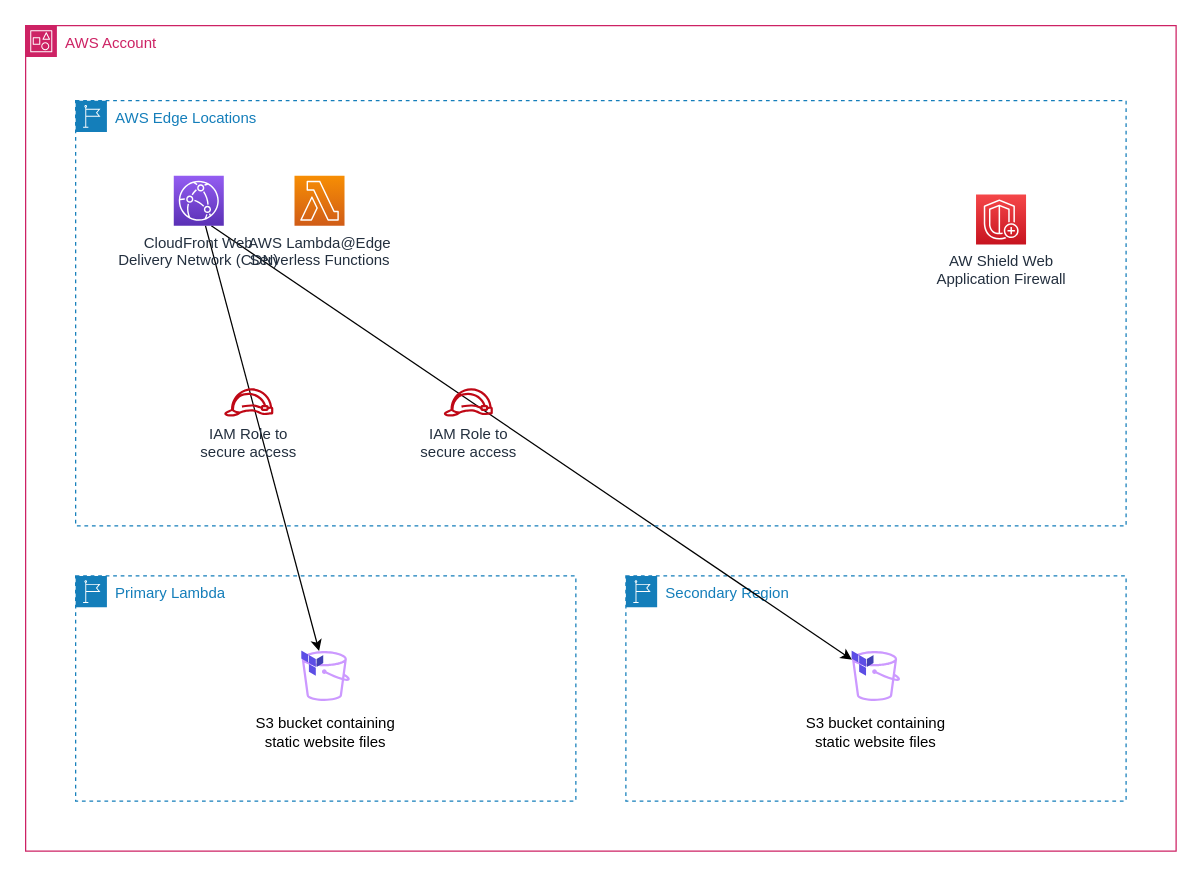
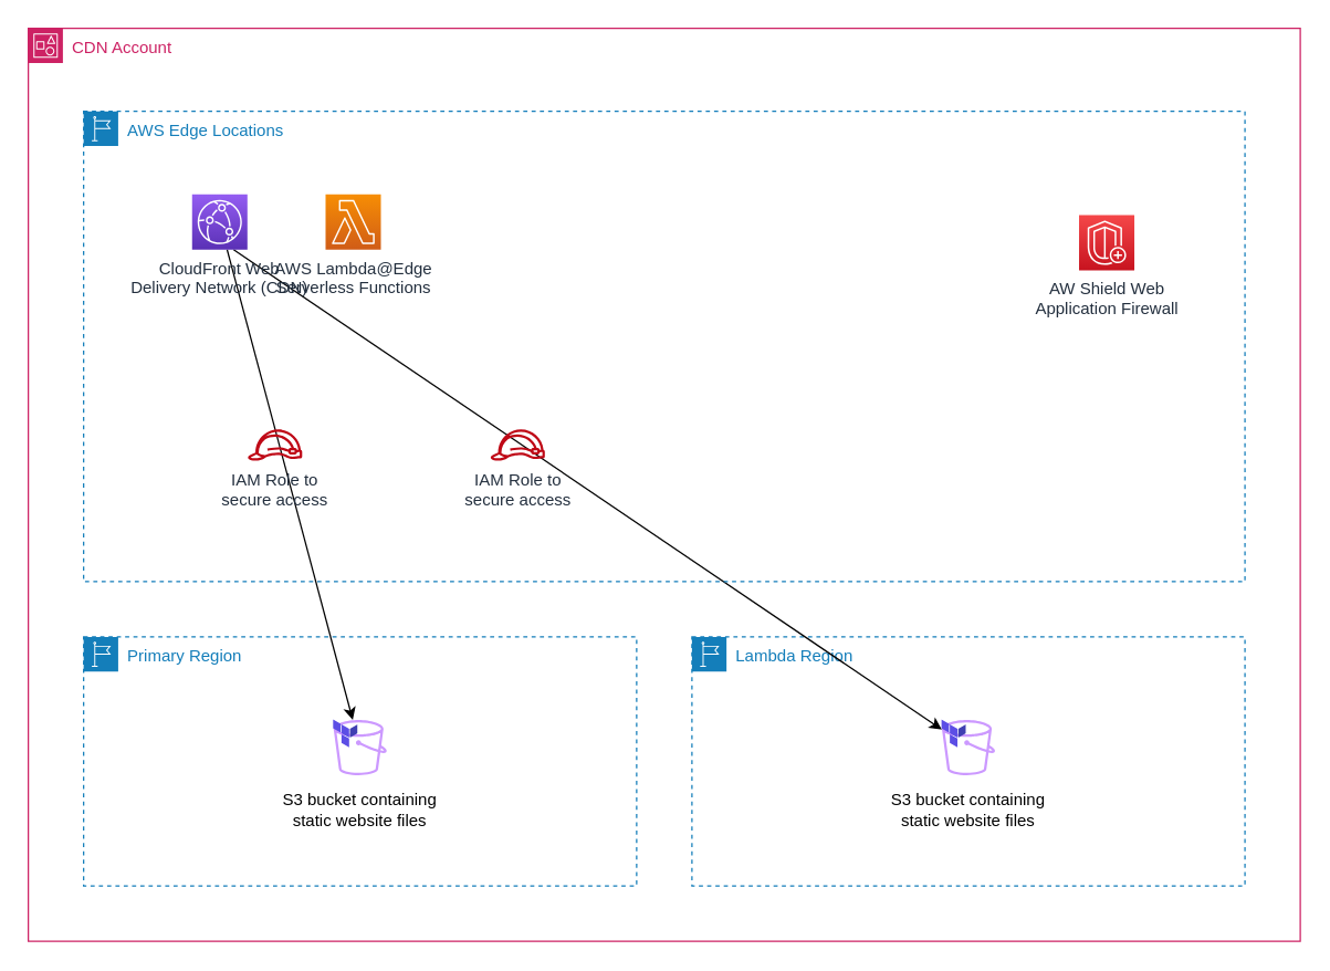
- <mxCell id="2" value="AWS Account" style="points=[[0,0],[0.25,0],[0.5,0],[0.75,0],[1,0],[1,0.25],[1,0.5],[1,0.75],[1,1],[0.75,1],[0.5,1],[0.25,1],[0,1],[0,0.75],[0,0.5],[0,0.25]];outlineConnect=0;gradientColor=none;html=1;whiteSpace=wrap;fontSize=12;fontStyle=0;container=1;pointerEvents=0;collapsible=0;recursiveResize=0;shape=mxgraph.aws4.group;grIcon=mxgraph.aws4.group_account;strokeColor=#CD2264;fillColor=none;verticalAlign=top;align=left;spacingLeft=30;fontColor=#CD2264;dashed=0;" vertex="1" parent="1"><mxGeometry x="20" y="20" width="920" height="660" as="geometry" /></mxCell>
+ <mxCell id="2" value="CDN Account" style="points=[[0,0],[0.25,0],[0.5,0],[0.75,0],[1,0],[1,0.25],[1,0.5],[1,0.75],[1,1],[0.75,1],[0.5,1],[0.25,1],[0,1],[0,0.75],[0,0.5],[0,0.25]];outlineConnect=0;gradientColor=none;html=1;whiteSpace=wrap;fontSize=12;fontStyle=0;container=1;pointerEvents=0;collapsible=0;recursiveResize=0;shape=mxgraph.aws4.group;grIcon=mxgraph.aws4.group_account;strokeColor=#CD2264;fillColor=none;verticalAlign=top;align=left;spacingLeft=30;fontColor=#CD2264;dashed=0;" vertex="1" parent="1"><mxGeometry x="20" y="20" width="920" height="660" as="geometry" /></mxCell>
- <mxCell id="4" value="Primary Lambda" style="points=[[0,0],[0.25,0],[0.5,0],[0.75,0],[1,0],[1,0.25],[1,0.5],[1,0.75],[1,1],[0.75,1],[0.5,1],[0.25,1],[0,1],[0,0.75],[0,0.5],[0,0.25]];outlineConnect=0;gradientColor=none;html=1;whiteSpace=wrap;fontSize=12;fontStyle=0;container=1;pointerEvents=0;collapsible=0;recursiveResize=0;shape=mxgraph.aws4.group;grIcon=mxgraph.aws4.group_region;strokeColor=#147EBA;fillColor=none;verticalAlign=top;align=left;spacingLeft=30;fontColor=#147EBA;dashed=1;" vertex="1" parent="2"><mxGeometry x="40" y="440" width="400" height="180" as="geometry" /></mxCell>
+ <mxCell id="4" value="Primary Region" style="points=[[0,0],[0.25,0],[0.5,0],[0.75,0],[1,0],[1,0.25],[1,0.5],[1,0.75],[1,1],[0.75,1],[0.5,1],[0.25,1],[0,1],[0,0.75],[0,0.5],[0,0.25]];outlineConnect=0;gradientColor=none;html=1;whiteSpace=wrap;fontSize=12;fontStyle=0;container=1;pointerEvents=0;collapsible=0;recursiveResize=0;shape=mxgraph.aws4.group;grIcon=mxgraph.aws4.group_region;strokeColor=#147EBA;fillColor=none;verticalAlign=top;align=left;spacingLeft=30;fontColor=#147EBA;dashed=1;" vertex="1" parent="2"><mxGeometry x="40" y="440" width="400" height="180" as="geometry" /></mxCell>
- <mxCell id="10" value="Secondary Region" style="points=[[0,0],[0.25,0],[0.5,0],[0.75,0],[1,0],[1,0.25],[1,0.5],[1,0.75],[1,1],[0.75,1],[0.5,1],[0.25,1],[0,1],[0,0.75],[0,0.5],[0,0.25]];outlineConnect=0;gradientColor=none;html=1;whiteSpace=wrap;fontSize=12;fontStyle=0;container=1;pointerEvents=0;collapsible=0;recursiveResize=0;shape=mxgraph.aws4.group;grIcon=mxgraph.aws4.group_region;strokeColor=#147EBA;fillColor=none;verticalAlign=top;align=left;spacingLeft=30;fontColor=#147EBA;dashed=1;" vertex="1" parent="2"><mxGeometry x="480" y="440" width="400" height="180" as="geometry" /></mxCell>
+ <mxCell id="10" value="Lambda Region" style="points=[[0,0],[0.25,0],[0.5,0],[0.75,0],[1,0],[1,0.25],[1,0.5],[1,0.75],[1,1],[0.75,1],[0.5,1],[0.25,1],[0,1],[0,0.75],[0,0.5],[0,0.25]];outlineConnect=0;gradientColor=none;html=1;whiteSpace=wrap;fontSize=12;fontStyle=0;container=1;pointerEvents=0;collapsible=0;recursiveResize=0;shape=mxgraph.aws4.group;grIcon=mxgraph.aws4.group_region;strokeColor=#147EBA;fillColor=none;verticalAlign=top;align=left;spacingLeft=30;fontColor=#147EBA;dashed=1;" vertex="1" parent="2"><mxGeometry x="480" y="440" width="400" height="180" as="geometry" /></mxCell>
